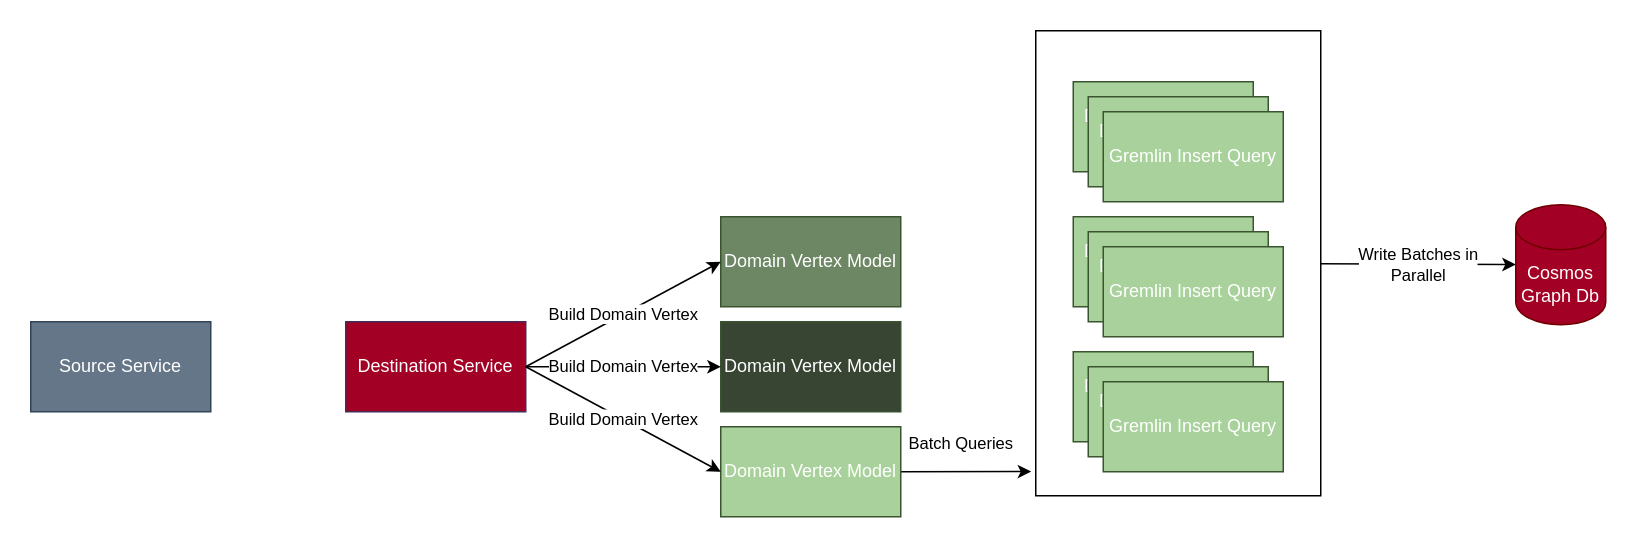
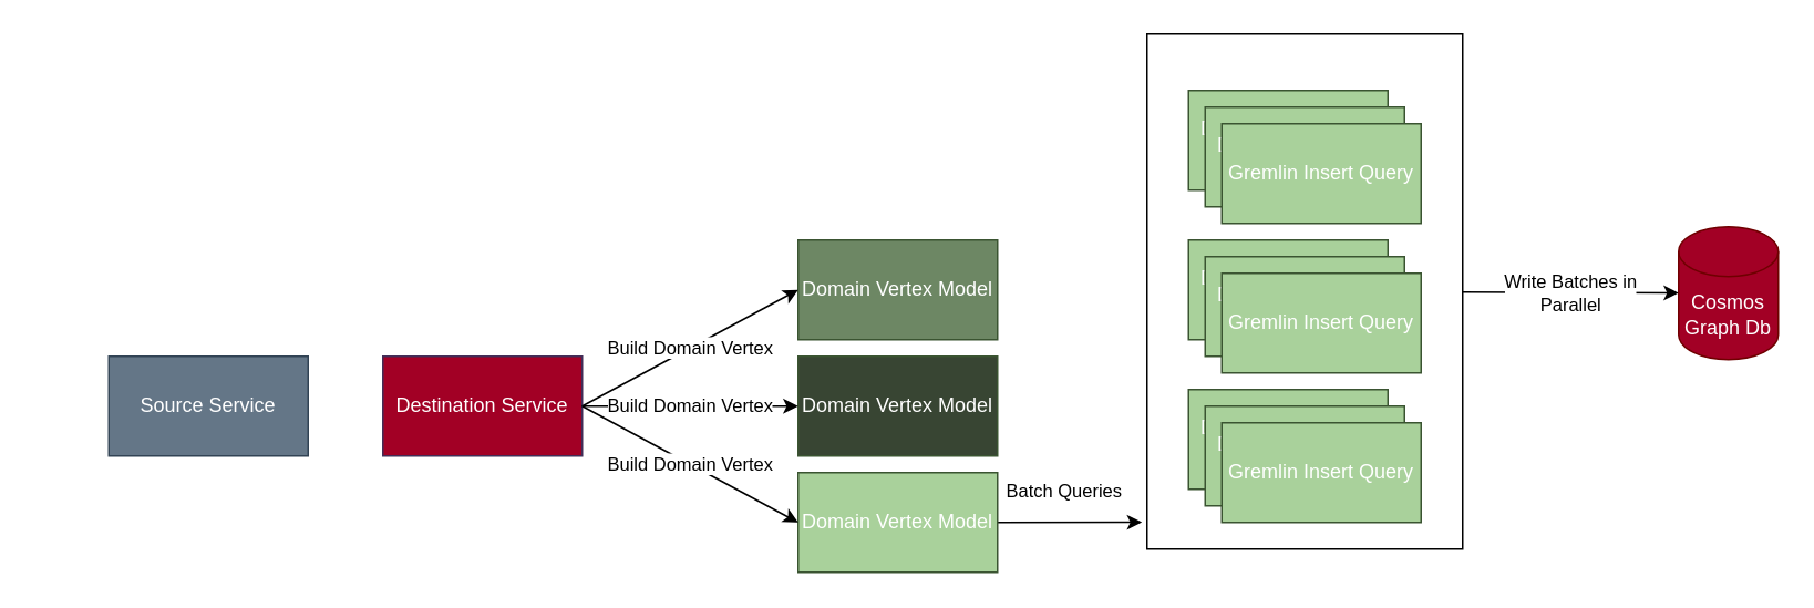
- <mxCell id="4" value="Source Service" style="rounded=0;whiteSpace=wrap;html=1;fillColor=#647687;fontColor=#ffffff;strokeColor=#314354;" parent="1" vertex="1"><mxGeometry x="20" y="214" width="120" height="60" as="geometry" /></mxCell>
+ <mxCell id="4" value="Source Service" style="rounded=0;whiteSpace=wrap;html=1;fillColor=#647687;fontColor=#ffffff;strokeColor=#314354;" parent="1" vertex="1"><mxGeometry x="65" y="214" width="120" height="60" as="geometry" /></mxCell>
